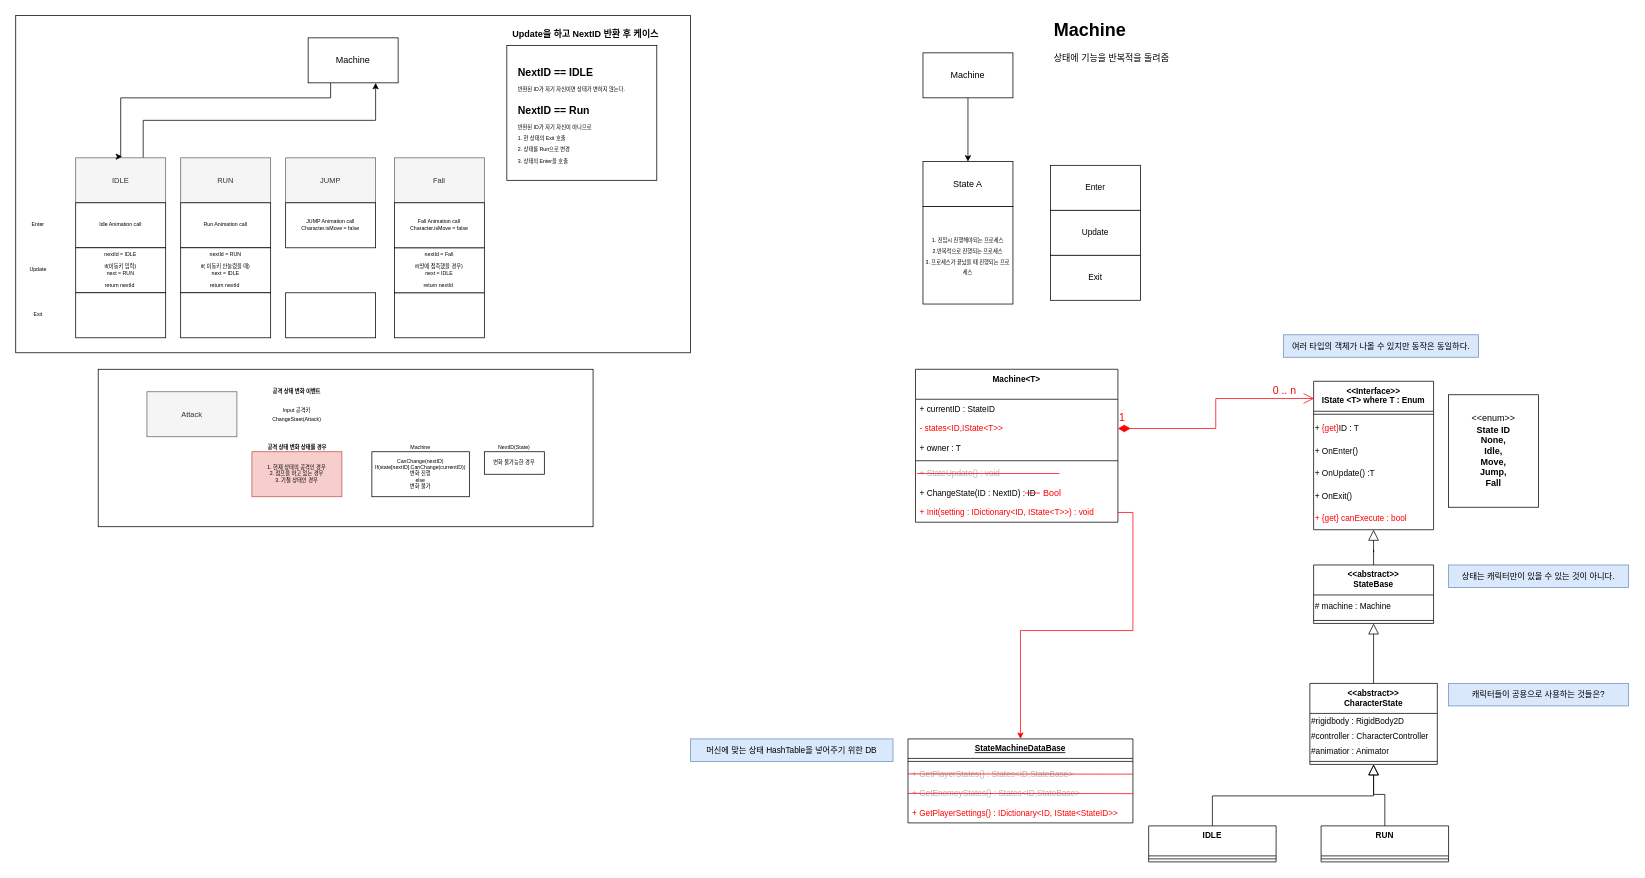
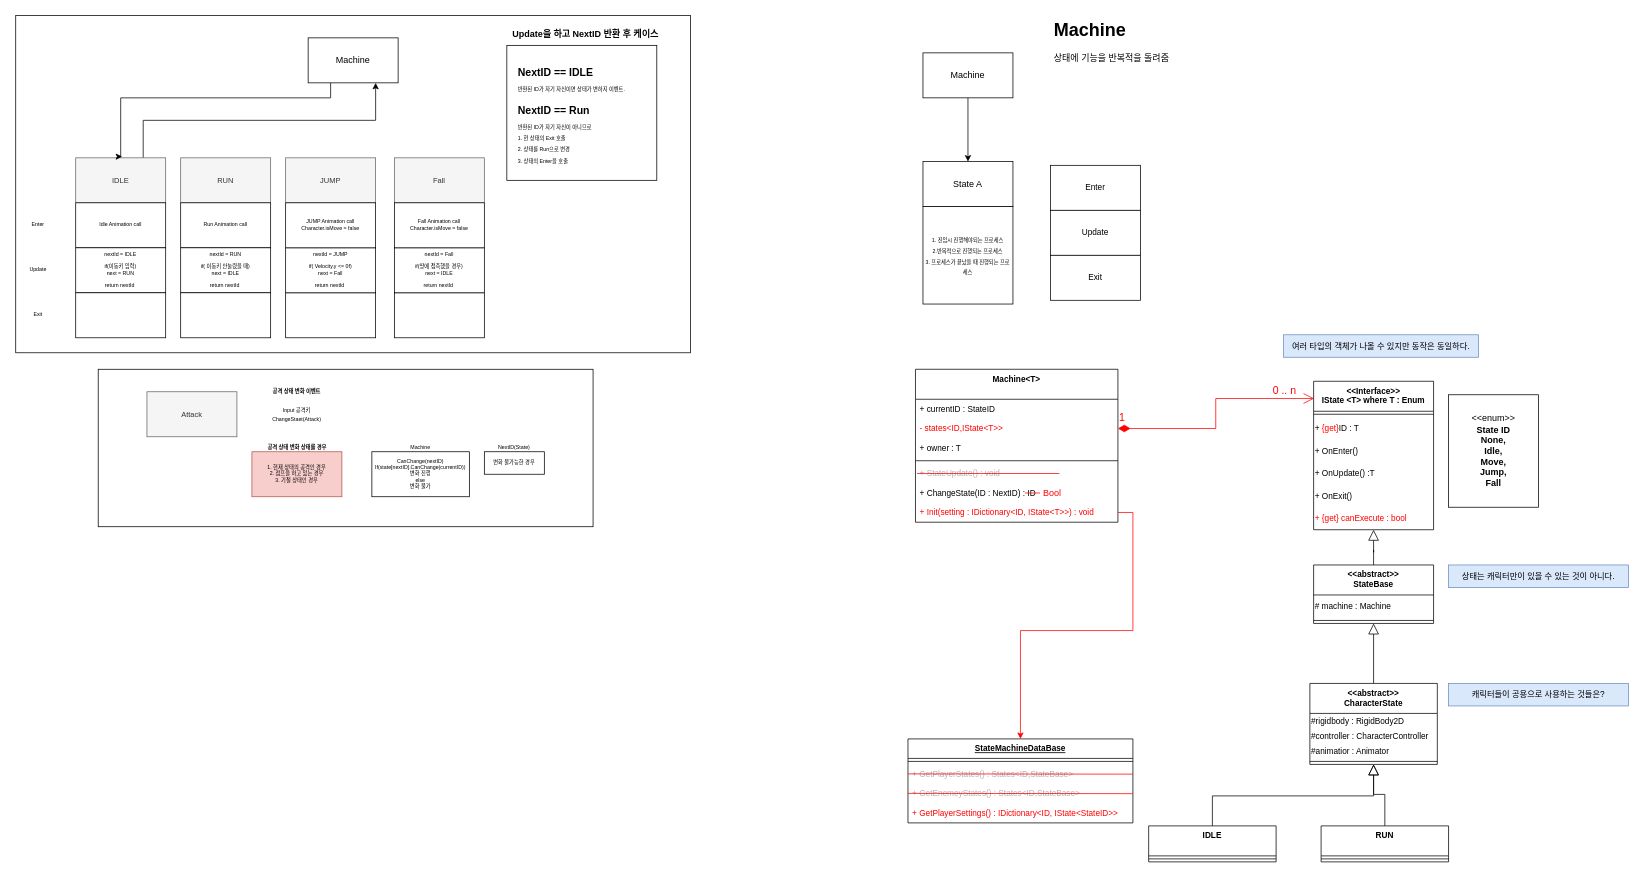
- <mxCell id="24" value="&lt;h1&gt;NextID == IDLE&lt;/h1&gt;&lt;p&gt;반환된 ID가 자기 자신이면 상태가 변하지 않는다.&lt;/p&gt;" style="text;html=1;strokeColor=none;fillColor=none;spacing=5;spacingTop=-20;whiteSpace=wrap;overflow=hidden;rounded=0;fontSize=7;" parent="1" vertex="1"><mxGeometry x="685" y="90" width="190" height="50" as="geometry" /></mxCell>
+ <mxCell id="24" value="&lt;h1&gt;NextID == IDLE&lt;/h1&gt;&lt;p&gt;반환된 ID가 자기 자신이면 상태가 변하지 이벤트.&lt;/p&gt;" style="text;html=1;strokeColor=none;fillColor=none;spacing=5;spacingTop=-20;whiteSpace=wrap;overflow=hidden;rounded=0;fontSize=7;" parent="1" vertex="1"><mxGeometry x="685" y="90" width="190" height="50" as="geometry" /></mxCell>
+ <mxCell id="82" value="nextId = JUMP&lt;br&gt;&lt;br&gt;if( Velocity.y &amp;lt;= 0f)&lt;br&gt;next = Fall&lt;br&gt;&lt;br&gt;return nextId&amp;nbsp;" style="rounded=0;whiteSpace=wrap;html=1;fontSize=7;align=center;" parent="1" vertex="1"><mxGeometry x="380" y="330" width="120" height="60" as="geometry" /></mxCell>
- <mxCell id="71" value="머신에 맞는 상태 HashTable을 넣어주기 위한 DB" style="text;html=1;strokeColor=#6c8ebf;fillColor=#dae8fc;align=center;verticalAlign=middle;whiteSpace=wrap;rounded=0;fontSize=11;" parent="1" vertex="1"><mxGeometry x="920" y="985" width="270" height="30" as="geometry" /></mxCell>
